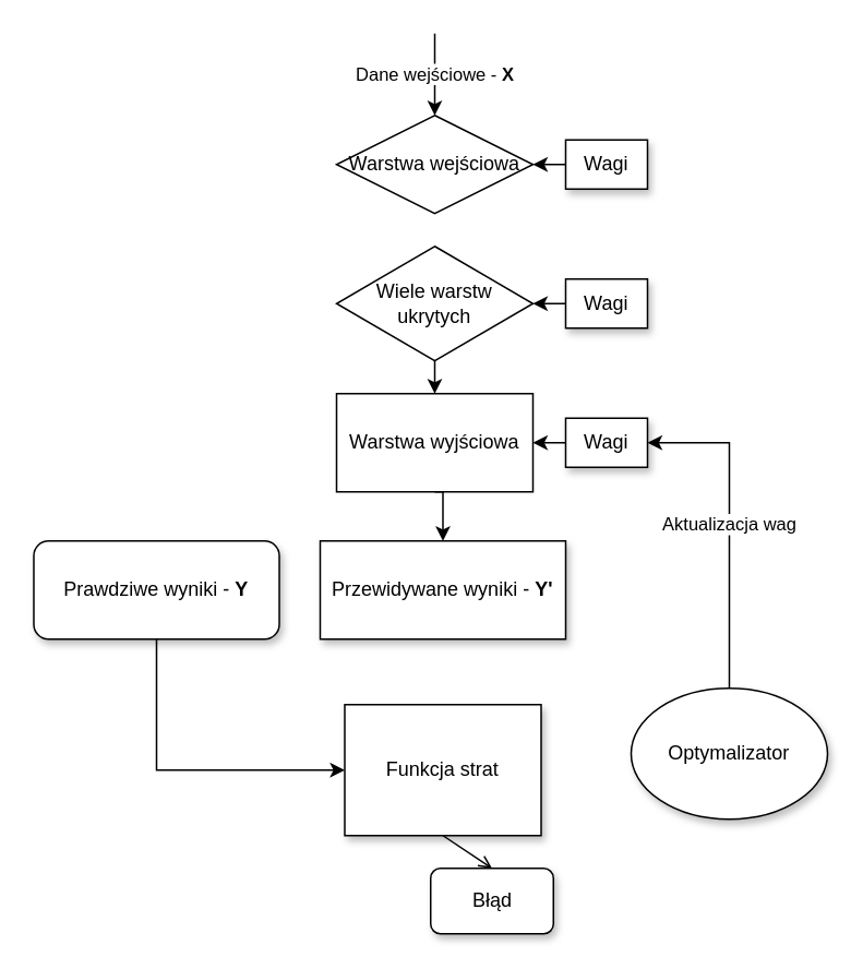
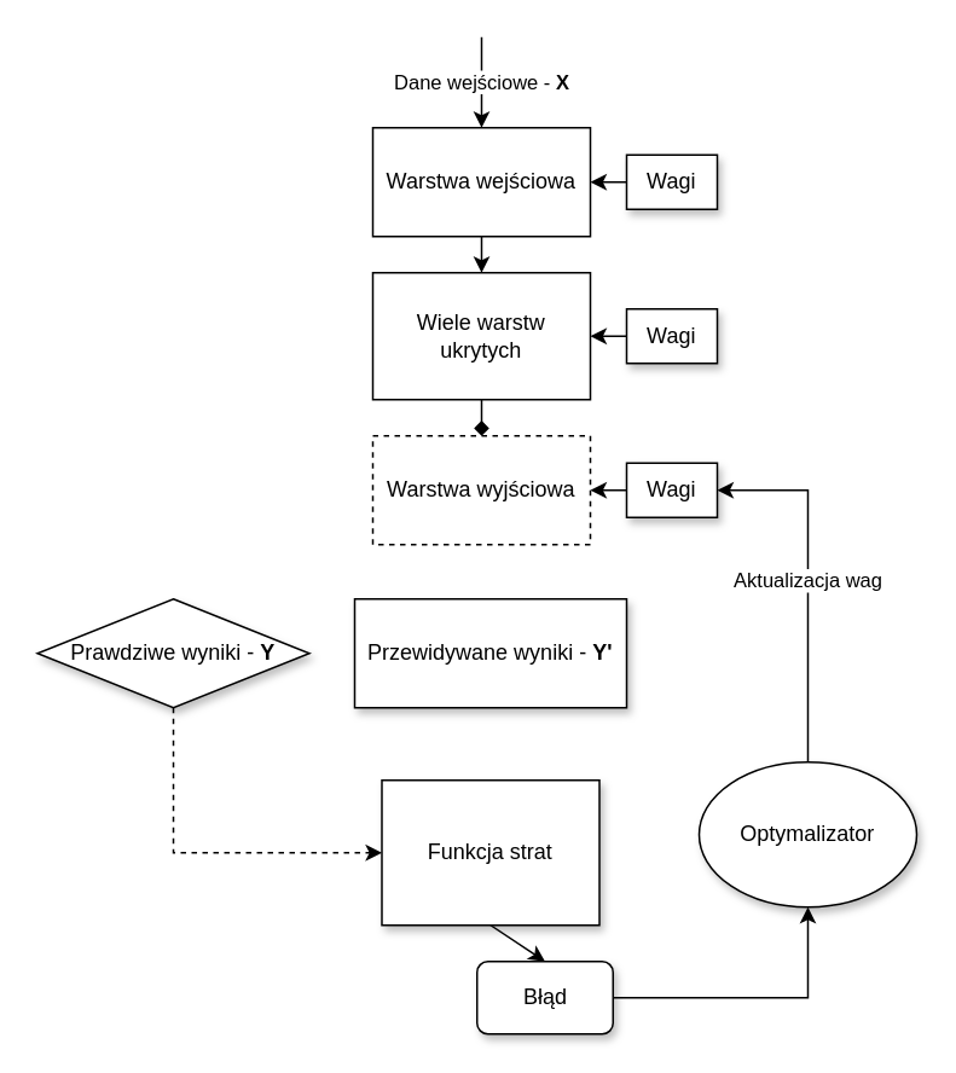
- <mxCell id="3" value="Warstwa wejściowa" style="rhombus;whiteSpace=wrap;html=1;" vertex="1" parent="1"><mxGeometry x="205" y="70" width="120" height="60" as="geometry" /></mxCell>
+ <mxCell id="3" value="Warstwa wejściowa" style="rounded=0;whiteSpace=wrap;html=1;" vertex="1" parent="1"><mxGeometry x="205" y="70" width="120" height="60" as="geometry" /></mxCell>
+ <mxCell id="2" style="edgeStyle=orthogonalEdgeStyle;rounded=0;orthogonalLoop=1;jettySize=auto;html=1;exitX=0.5;exitY=1;exitDx=0;exitDy=0;entryX=0.5;entryY=0;entryDx=0;entryDy=0;" edge="1" parent="1" source="3" target="7"><mxGeometry relative="1" as="geometry" /></mxCell>
- <mxCell id="7" value="Wiele warstw ukrytych" style="rhombus;whiteSpace=wrap;html=1;" vertex="1" parent="1"><mxGeometry x="205" y="150" width="120" height="70" as="geometry" /></mxCell>
+ <mxCell id="7" value="Wiele warstw ukrytych" style="rounded=0;whiteSpace=wrap;html=1;" vertex="1" parent="1"><mxGeometry x="205" y="150" width="120" height="70" as="geometry" /></mxCell>
- <mxCell id="6" style="edgeStyle=orthogonalEdgeStyle;rounded=0;orthogonalLoop=1;jettySize=auto;html=1;exitX=0.5;exitY=1;exitDx=0;exitDy=0;entryX=0.5;entryY=0;entryDx=0;entryDy=0;" edge="1" parent="1" source="7" target="5"><mxGeometry relative="1" as="geometry" /></mxCell>
+ <mxCell id="6" style="edgeStyle=orthogonalEdgeStyle;rounded=0;orthogonalLoop=1;jettySize=auto;html=1;exitX=0.5;exitY=1;exitDx=0;exitDy=0;entryX=0.5;entryY=0;entryDx=0;entryDy=0;endArrow=diamond;" edge="1" parent="1" source="7" target="5"><mxGeometry relative="1" as="geometry" /></mxCell>
- <mxCell id="5" value="Warstwa wyjściowa&lt;br&gt;" style="rounded=0;whiteSpace=wrap;html=1;" vertex="1" parent="1"><mxGeometry x="205" y="240" width="120" height="60" as="geometry" /></mxCell>
+ <mxCell id="5" value="Warstwa wyjściowa&lt;br&gt;" style="rounded=0;whiteSpace=wrap;html=1;dashed=1;" vertex="1" parent="1"><mxGeometry x="205" y="240" width="120" height="60" as="geometry" /></mxCell>
- <mxCell id="4" style="edgeStyle=orthogonalEdgeStyle;rounded=0;orthogonalLoop=1;jettySize=auto;html=1;exitX=0.5;exitY=1;exitDx=0;exitDy=0;entryX=0.5;entryY=0;entryDx=0;entryDy=0;" edge="1" parent="1" source="5" target="15"><mxGeometry relative="1" as="geometry" /></mxCell>
- <mxCell id="17" value="Prawdziwe wyniki - &lt;b&gt;Y&lt;/b&gt;&lt;br&gt;" style="rounded=1;whiteSpace=wrap;html=1;shadow=1;" vertex="1" parent="1"><mxGeometry x="20" y="330" width="150" height="60" as="geometry" /></mxCell>
+ <mxCell id="17" value="Prawdziwe wyniki - &lt;b&gt;Y&lt;/b&gt;&lt;br&gt;" style="rhombus;whiteSpace=wrap;html=1;shadow=1;" vertex="1" parent="1"><mxGeometry x="20" y="330" width="150" height="60" as="geometry" /></mxCell>
- <mxCell id="16" style="edgeStyle=orthogonalEdgeStyle;rounded=0;orthogonalLoop=1;jettySize=auto;html=1;exitX=0.5;exitY=1;exitDx=0;exitDy=0;entryX=0;entryY=0.5;entryDx=0;entryDy=0;" edge="1" parent="1" source="17" target="19"><mxGeometry relative="1" as="geometry" /></mxCell>
+ <mxCell id="16" style="edgeStyle=orthogonalEdgeStyle;rounded=0;orthogonalLoop=1;jettySize=auto;html=1;exitX=0.5;exitY=1;exitDx=0;exitDy=0;entryX=0;entryY=0.5;entryDx=0;entryDy=0;dashed=1;" edge="1" parent="1" source="17" target="19"><mxGeometry relative="1" as="geometry" /></mxCell>
- <mxCell id="18" style="edgeStyle=none;rounded=0;orthogonalLoop=1;jettySize=auto;html=1;exitX=0.5;exitY=1;exitDx=0;exitDy=0;entryX=0.5;entryY=0;entryDx=0;entryDy=0;endArrow=open;" edge="1" parent="1" source="19" target="21"><mxGeometry relative="1" as="geometry" /></mxCell>
+ <mxCell id="18" style="edgeStyle=none;rounded=0;orthogonalLoop=1;jettySize=auto;html=1;exitX=0.5;exitY=1;exitDx=0;exitDy=0;entryX=0.5;entryY=0;entryDx=0;entryDy=0;" edge="1" parent="1" source="19" target="21"><mxGeometry relative="1" as="geometry" /></mxCell>
+ <mxCell id="20" style="edgeStyle=orthogonalEdgeStyle;rounded=0;orthogonalLoop=1;jettySize=auto;html=1;exitX=1;exitY=0.5;exitDx=0;exitDy=0;entryX=0.5;entryY=1;entryDx=0;entryDy=0;" edge="1" parent="1" source="21" target="23"><mxGeometry relative="1" as="geometry" /></mxCell>
